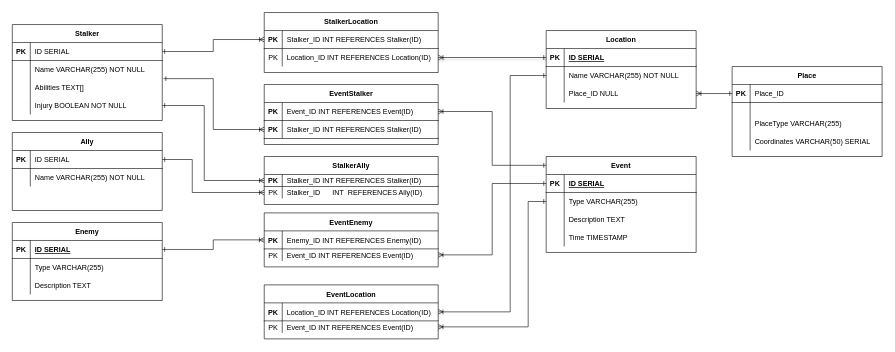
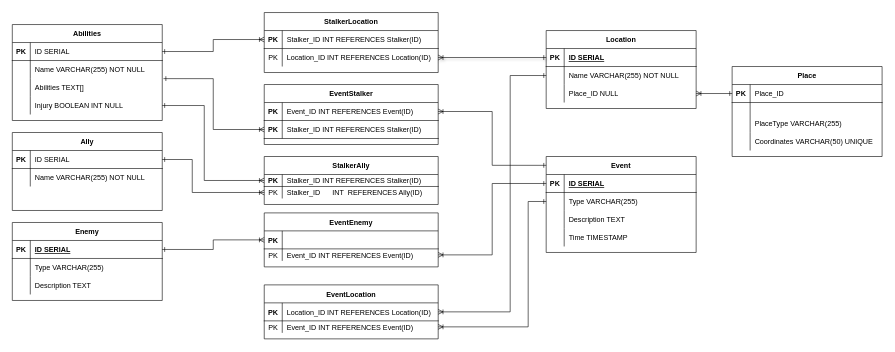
- <mxCell id="2" value="Stalker" style="shape=table;startSize=30;container=1;collapsible=1;childLayout=tableLayout;fixedRows=1;rowLines=0;fontStyle=1;align=center;resizeLast=1;" parent="1" vertex="1"><mxGeometry x="20" y="40" width="250" height="160" as="geometry"><mxRectangle x="120" y="120" width="130" height="30" as="alternateBounds" /></mxGeometry></mxCell>
+ <mxCell id="2" value="Abilities" style="shape=table;startSize=30;container=1;collapsible=1;childLayout=tableLayout;fixedRows=1;rowLines=0;fontStyle=1;align=center;resizeLast=1;" parent="1" vertex="1"><mxGeometry x="20" y="40" width="250" height="160" as="geometry"><mxRectangle x="120" y="120" width="130" height="30" as="alternateBounds" /></mxGeometry></mxCell>
- <mxCell id="14" value="Injury BOOLEAN NOT NULL" style="shape=partialRectangle;overflow=hidden;connectable=0;fillColor=none;top=0;left=0;bottom=0;right=0;align=left;spacingLeft=6;" parent="12" vertex="1"><mxGeometry x="30" width="220" height="30" as="geometry"><mxRectangle width="220" height="30" as="alternateBounds" /></mxGeometry></mxCell>
+ <mxCell id="14" value="Injury BOOLEAN INT NULL" style="shape=partialRectangle;overflow=hidden;connectable=0;fillColor=none;top=0;left=0;bottom=0;right=0;align=left;spacingLeft=6;" parent="12" vertex="1"><mxGeometry x="30" width="220" height="30" as="geometry"><mxRectangle width="220" height="30" as="alternateBounds" /></mxGeometry></mxCell>
- <mxCell id="113" value="Coordinates VARCHAR(50) SERIAL" style="shape=partialRectangle;overflow=hidden;connectable=0;fillColor=none;top=0;left=0;bottom=0;right=0;align=left;spacingLeft=6;" parent="111" vertex="1"><mxGeometry x="30" width="220" height="30" as="geometry"><mxRectangle width="220" height="30" as="alternateBounds" /></mxGeometry></mxCell>
+ <mxCell id="113" value="Coordinates VARCHAR(50) UNIQUE" style="shape=partialRectangle;overflow=hidden;connectable=0;fillColor=none;top=0;left=0;bottom=0;right=0;align=left;spacingLeft=6;" parent="111" vertex="1"><mxGeometry x="30" width="220" height="30" as="geometry"><mxRectangle width="220" height="30" as="alternateBounds" /></mxGeometry></mxCell>
- <mxCell id="81" value="Enemy_ID INT REFERENCES Enemy(ID)" style="shape=partialRectangle;overflow=hidden;connectable=0;fillColor=none;top=0;left=0;bottom=0;right=0;align=left;spacingLeft=6;fontStyle=0;" parent="79" vertex="1"><mxGeometry x="30" width="260.0" height="30" as="geometry"><mxRectangle width="260.0" height="30" as="alternateBounds" /></mxGeometry></mxCell>
